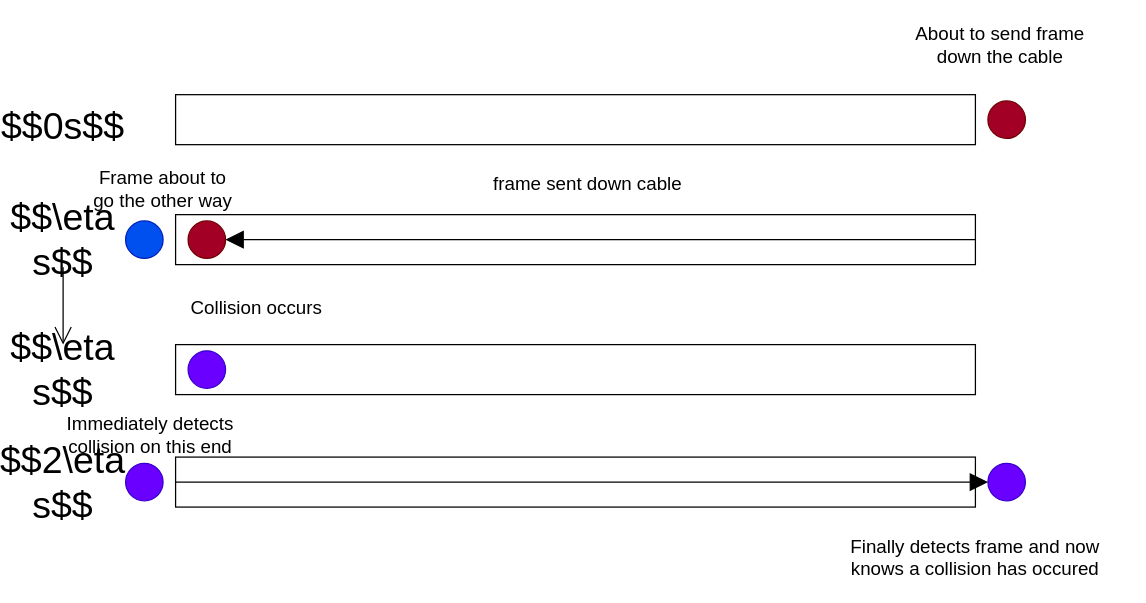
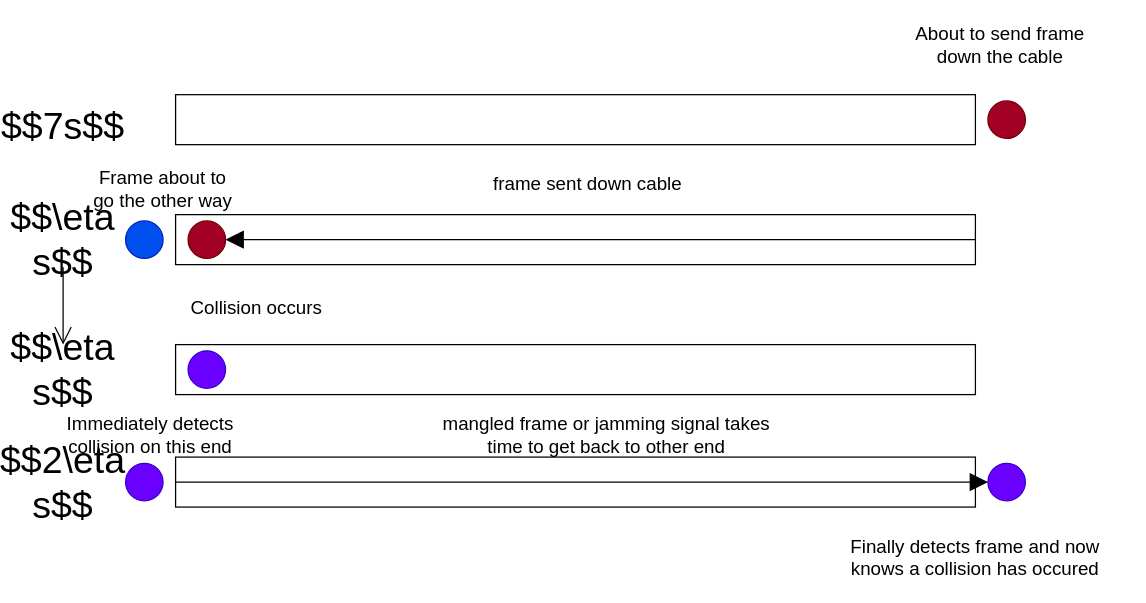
- <mxCell id="12" value="$$0s$$" style="text;html=1;strokeColor=none;fillColor=none;align=center;verticalAlign=middle;whiteSpace=wrap;rounded=0;fontSize=30;" vertex="1" parent="1"><mxGeometry x="20" y="90" width="40" height="20" as="geometry" /></mxCell>
+ <mxCell id="12" value="$$7s$$" style="text;html=1;strokeColor=none;fillColor=none;align=center;verticalAlign=middle;whiteSpace=wrap;rounded=0;fontSize=30;" vertex="1" parent="1"><mxGeometry x="20" y="90" width="40" height="20" as="geometry" /></mxCell>
+ <mxCell id="24" value="mangled frame or jamming signal takes time to get back to other end" style="text;html=1;strokeColor=none;fillColor=none;align=center;verticalAlign=middle;whiteSpace=wrap;rounded=0;fontSize=15;" vertex="1" parent="1"><mxGeometry x="340" y="332" width="270" height="30" as="geometry" /></mxCell>
